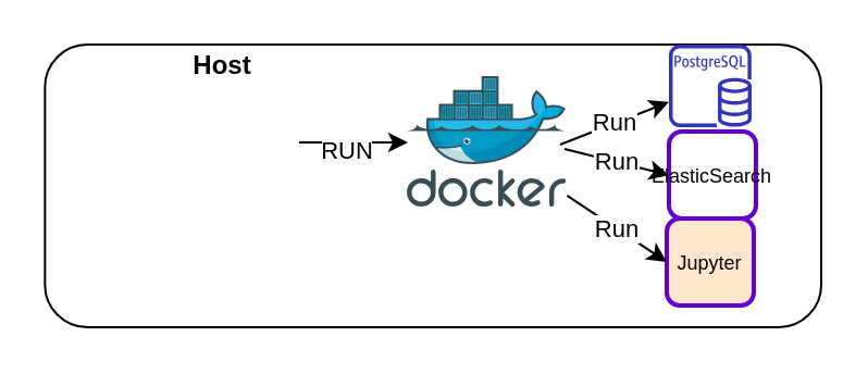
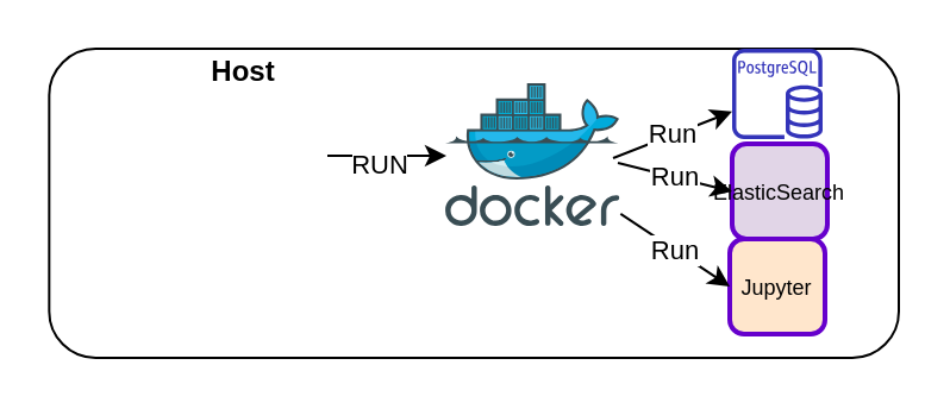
- <mxCell id="9" value="&lt;font style=&quot;font-size: 9px&quot;&gt;ElasticSearch&lt;/font&gt;" style="rounded=1;whiteSpace=wrap;html=1;fillColor=#FFFFFF;strokeWidth=2;strokeColor=#6600CC;" vertex="1" parent="1"><mxGeometry x="307" y="60" width="40" height="40" as="geometry" /></mxCell>
+ <mxCell id="9" value="&lt;font style=&quot;font-size: 9px&quot;&gt;ElasticSearch&lt;/font&gt;" style="rounded=1;whiteSpace=wrap;html=1;fillColor=#e1d5e7;strokeWidth=2;strokeColor=#6600CC;" vertex="1" parent="1"><mxGeometry x="307" y="60" width="40" height="40" as="geometry" /></mxCell>
